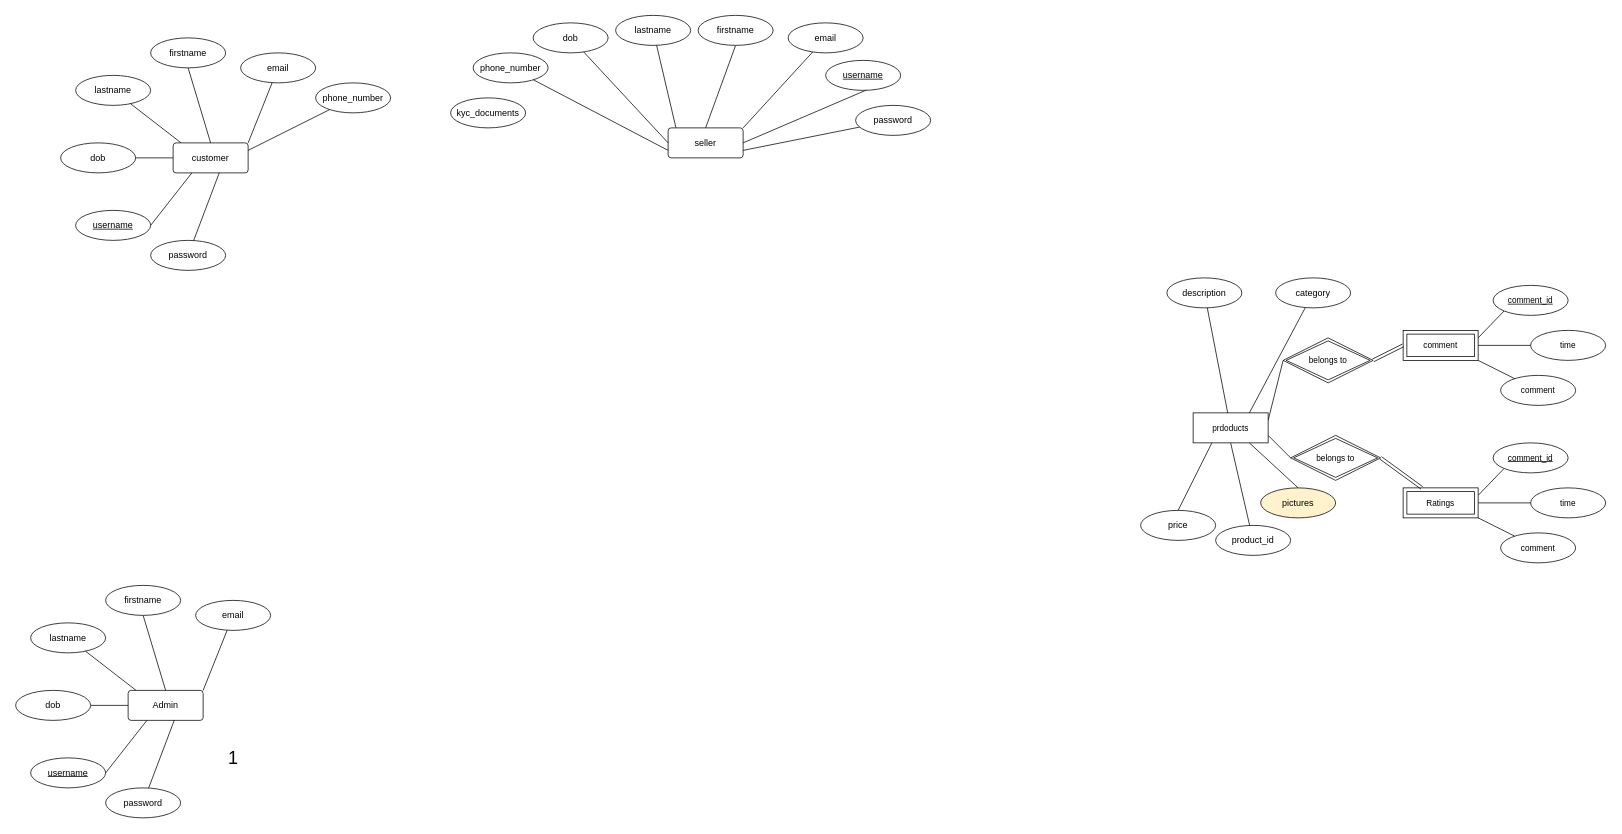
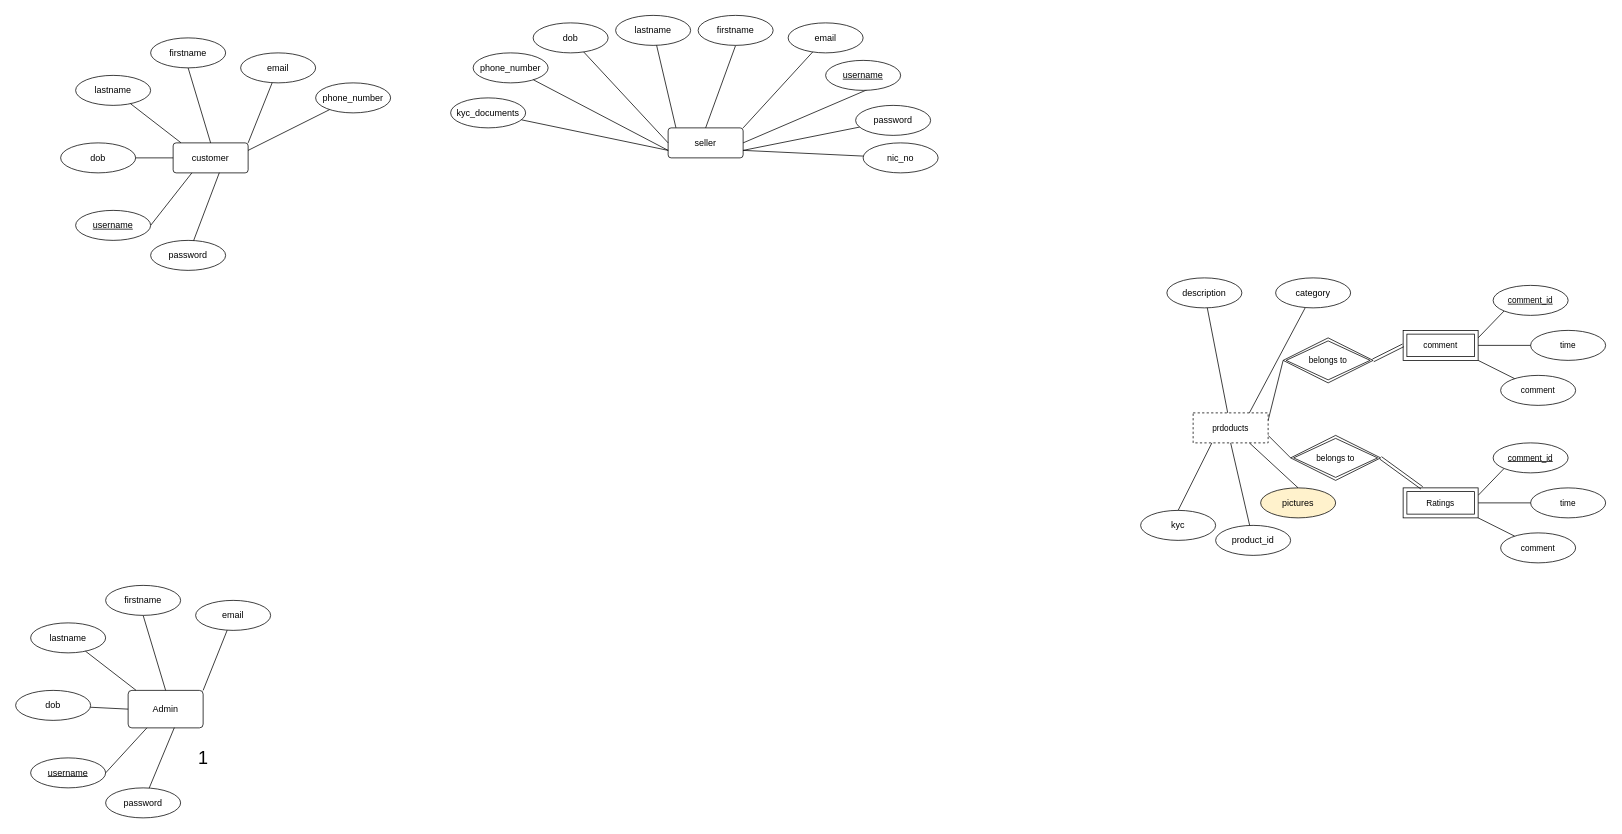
+ <mxCell id="43" style="rounded=0;orthogonalLoop=1;jettySize=auto;html=1;endArrow=none;endFill=0;entryX=0;entryY=0.75;entryDx=0;entryDy=0;" parent="1" source="44" target="15" edge="1"><mxGeometry relative="1" as="geometry"><mxPoint x="880" y="210" as="targetPoint" /></mxGeometry></mxCell>
+ <mxCell id="41" style="rounded=0;orthogonalLoop=1;jettySize=auto;html=1;entryX=1;entryY=0.75;entryDx=0;entryDy=0;endArrow=none;endFill=0;" parent="1" source="42" target="15" edge="1"><mxGeometry relative="1" as="geometry" /></mxCell>
+ <mxCell id="42" value="nic_no" style="ellipse;whiteSpace=wrap;html=1;align=center;" parent="1" vertex="1"><mxGeometry x="1150" y="190" width="100" height="40" as="geometry" /></mxCell>
- <mxCell id="65" value="prdoducts" style="whiteSpace=wrap;html=1;align=center;fontFamily=Helvetica;fontSize=11;fontColor=default;labelBackgroundColor=default;" parent="1" vertex="1"><mxGeometry x="1590" y="550" width="100" height="40" as="geometry" /></mxCell>
+ <mxCell id="65" value="prdoducts" style="whiteSpace=wrap;html=1;align=center;fontFamily=Helvetica;fontSize=11;fontColor=default;labelBackgroundColor=default;dashed=1;" parent="1" vertex="1"><mxGeometry x="1590" y="550" width="100" height="40" as="geometry" /></mxCell>
- <mxCell id="73" value="price" style="ellipse;whiteSpace=wrap;html=1;align=center;" parent="1" vertex="1"><mxGeometry x="1520" y="680" width="100" height="40" as="geometry" /></mxCell>
+ <mxCell id="73" value="kyc" style="ellipse;whiteSpace=wrap;html=1;align=center;" parent="1" vertex="1"><mxGeometry x="1520" y="680" width="100" height="40" as="geometry" /></mxCell>
- <mxCell id="28" value="Admin" style="rounded=1;arcSize=10;whiteSpace=wrap;html=1;align=center;" parent="1" vertex="1"><mxGeometry x="170" y="920" width="100" height="40" as="geometry" /></mxCell>
+ <mxCell id="28" value="Admin" style="rounded=1;arcSize=10;whiteSpace=wrap;html=1;align=center;" parent="1" vertex="1"><mxGeometry x="170" y="920" width="100" height="50" as="geometry" /></mxCell>
- <mxCell id="80" value="&lt;font style=&quot;font-size: 24px;&quot;&gt;1&lt;/font&gt;" style="text;html=1;align=center;verticalAlign=middle;resizable=0;points=[];autosize=1;strokeColor=none;fillColor=none;fontFamily=Helvetica;fontSize=11;fontColor=default;labelBackgroundColor=default;" parent="1" vertex="1"><mxGeometry x="290" y="990" width="40" height="40" as="geometry" /></mxCell>
+ <mxCell id="80" value="&lt;font style=&quot;font-size: 24px;&quot;&gt;1&lt;/font&gt;" style="text;html=1;align=center;verticalAlign=middle;resizable=0;points=[];autosize=1;strokeColor=none;fillColor=none;fontFamily=Helvetica;fontSize=11;fontColor=default;labelBackgroundColor=default;" parent="1" vertex="1"><mxGeometry x="250" y="990" width="40" height="40" as="geometry" /></mxCell>
